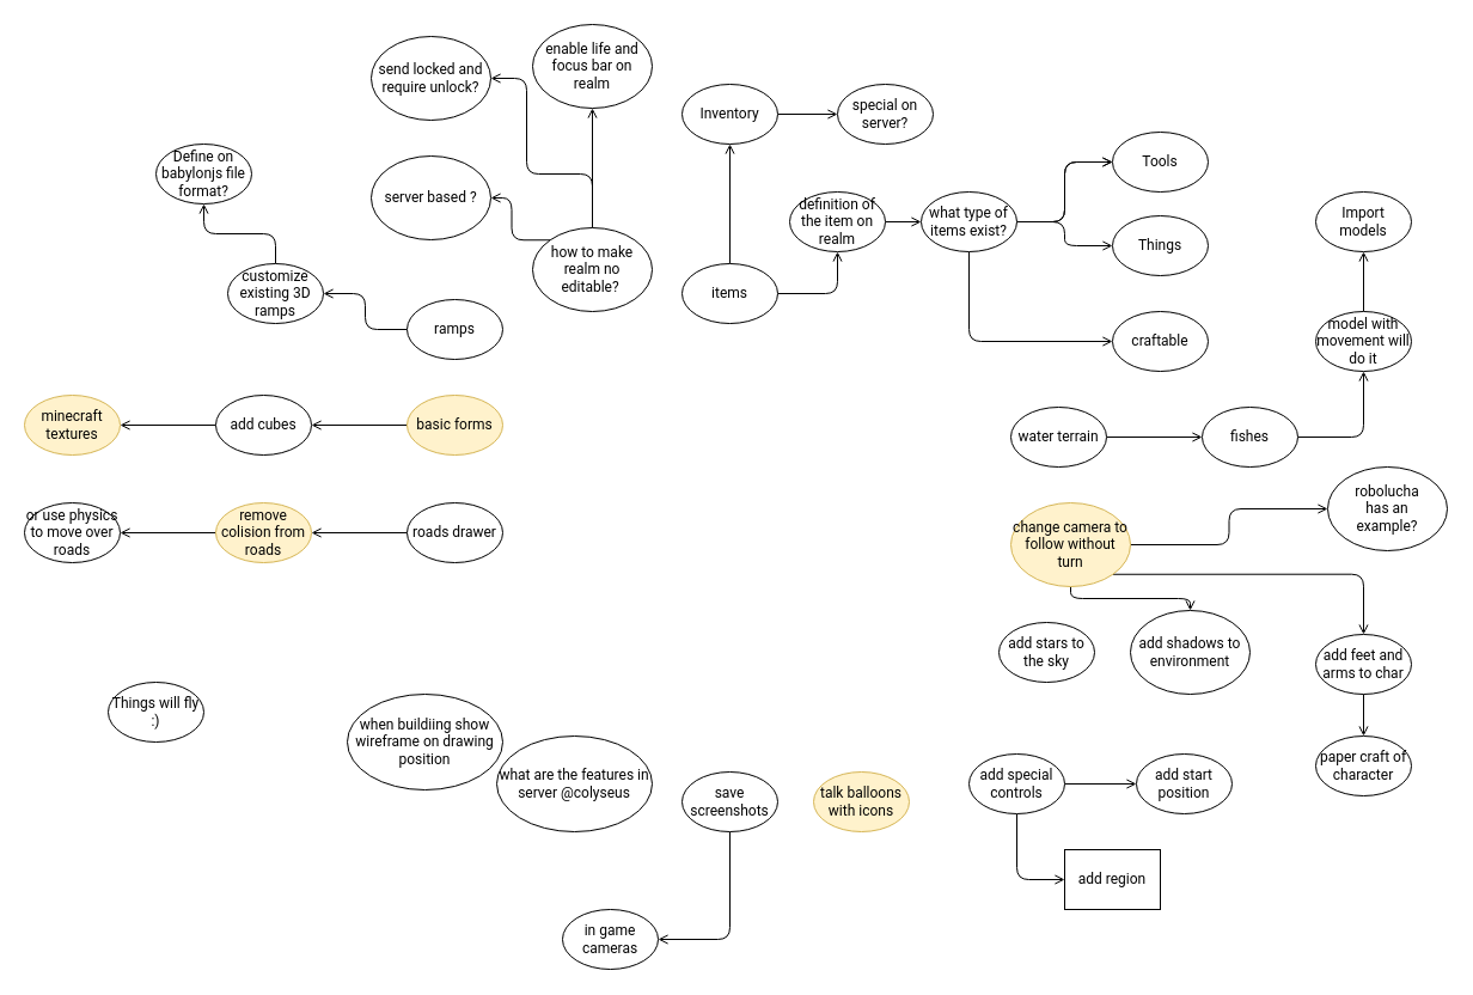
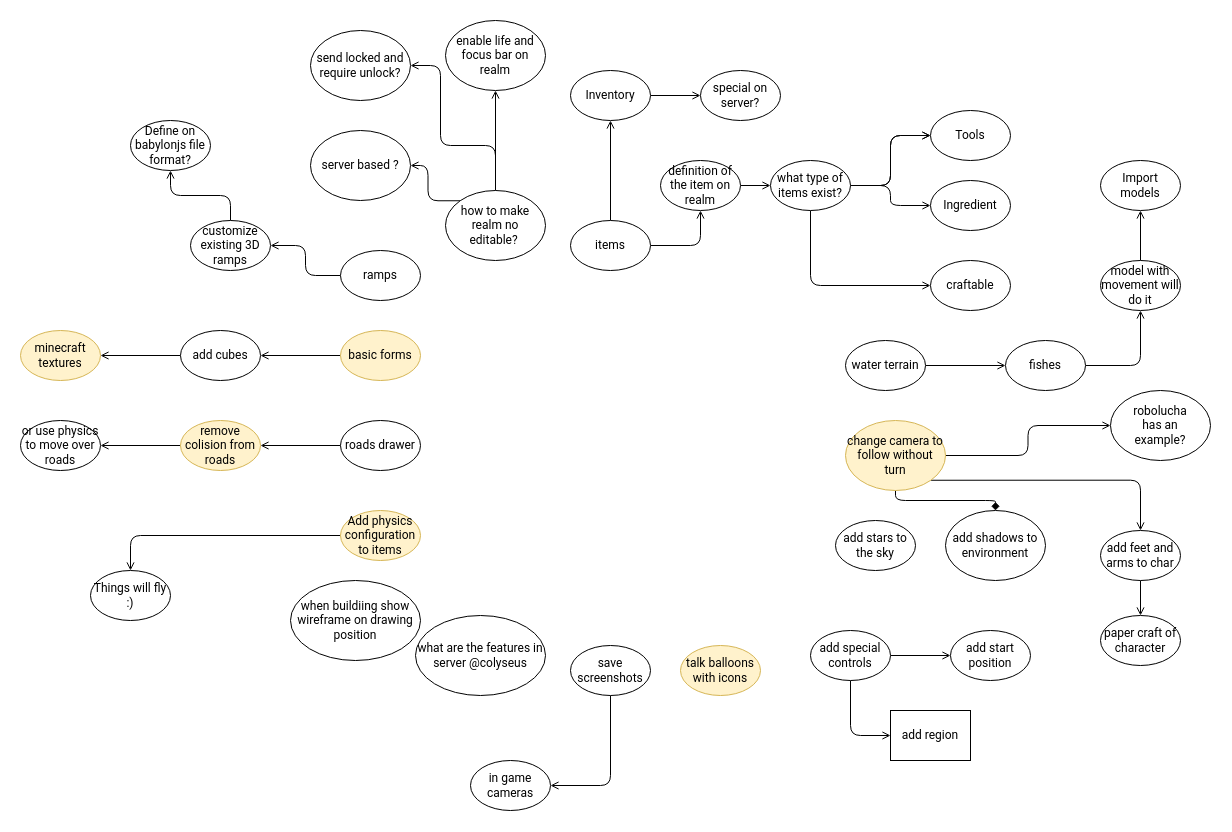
- <mxCell id="30" value="Things" style="ellipse;whiteSpace=wrap;html=1;fontFamily=Roboto;" vertex="1" parent="1"><mxGeometry x="930" y="180" width="80" height="50" as="geometry" /></mxCell>
+ <mxCell id="30" value="Ingredient" style="ellipse;whiteSpace=wrap;html=1;fontFamily=Roboto;" vertex="1" parent="1"><mxGeometry x="930" y="180" width="80" height="50" as="geometry" /></mxCell>
- <mxCell id="40" style="edgeStyle=orthogonalEdgeStyle;rounded=1;html=1;endArrow=open;fontFamily=Roboto;" edge="1" parent="1" source="42" target="50"><mxGeometry relative="1" as="geometry" /></mxCell>
+ <mxCell id="40" style="edgeStyle=orthogonalEdgeStyle;rounded=1;html=1;endArrow=diamond;fontFamily=Roboto;" edge="1" parent="1" source="42" target="50"><mxGeometry relative="1" as="geometry" /></mxCell>
+ <mxCell id="31" style="edgeStyle=orthogonalEdgeStyle;rounded=1;html=1;exitX=0;exitY=0.5;exitDx=0;exitDy=0;endArrow=open;fontFamily=Roboto;" edge="1" parent="1" source="32" target="64"><mxGeometry relative="1" as="geometry" /></mxCell>
+ <mxCell id="32" value="Add physics configuration to items" style="ellipse;whiteSpace=wrap;html=1;fontFamily=Roboto;fillColor=#fff2cc;strokeColor=#d6b656;" vertex="1" parent="1"><mxGeometry x="340" y="510" width="80" height="50" as="geometry" /></mxCell>
